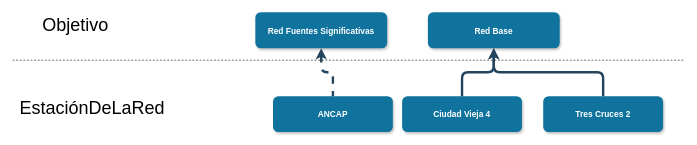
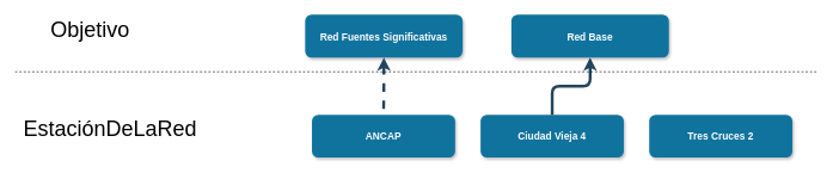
- <mxCell id="8" value="" style="edgeStyle=elbowEdgeStyle;elbow=vertical;strokeWidth=4;endArrow=none;endFill=0;fontStyle=1;strokeColor=#23445D;startArrow=classic;startFill=1;exitX=0.5;exitY=1;exitDx=0;exitDy=0;" parent="1" source="12" target="7" edge="1"><mxGeometry x="655" y="370" width="100" height="100" as="geometry"><mxPoint x="1083" y="80" as="sourcePoint" /><mxPoint x="615" y="-130" as="targetPoint" /></mxGeometry></mxCell>
- <mxCell id="3" value="ANCAP" style="rounded=1;fillColor=#10739E;strokeColor=none;shadow=1;gradientColor=none;fontStyle=1;fontColor=#FFFFFF;fontSize=14;" parent="1" vertex="1"><mxGeometry x="454.5" y="160" width="200" height="60" as="geometry" /></mxCell>
+ <mxCell id="3" value="ANCAP" style="rounded=1;fillColor=#10739E;strokeColor=none;shadow=1;gradientColor=none;fontStyle=1;fontColor=#FFFFFF;fontSize=14;" parent="1" vertex="1"><mxGeometry x="434.5" y="160" width="200" height="60" as="geometry" /></mxCell>
